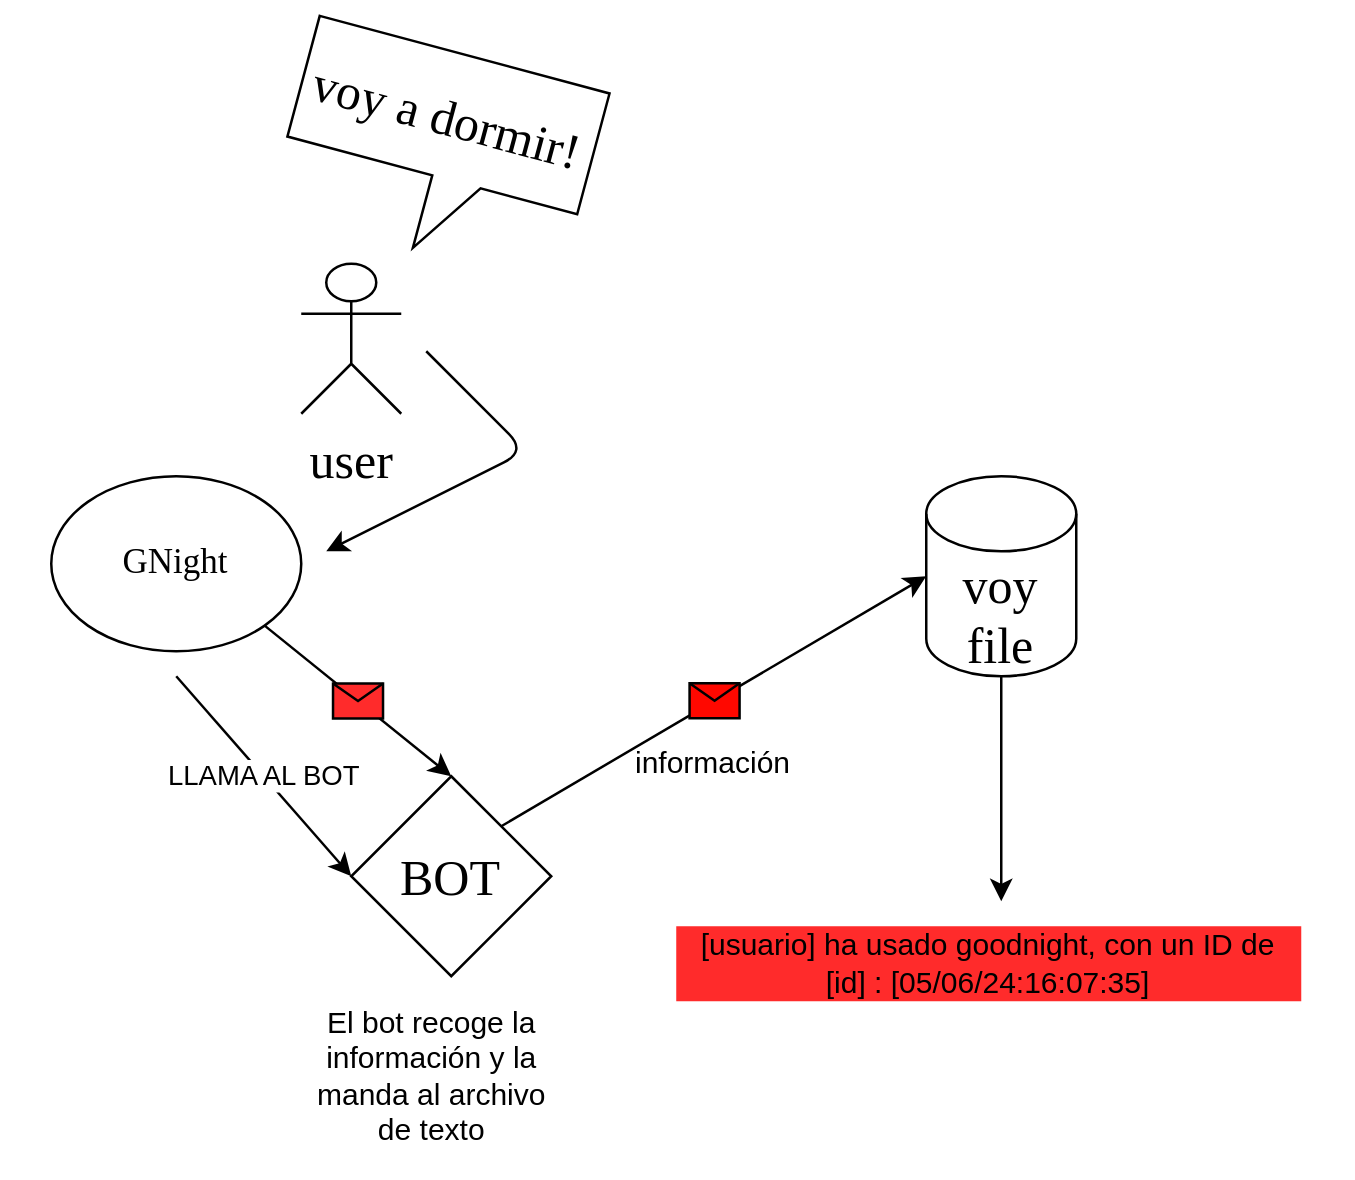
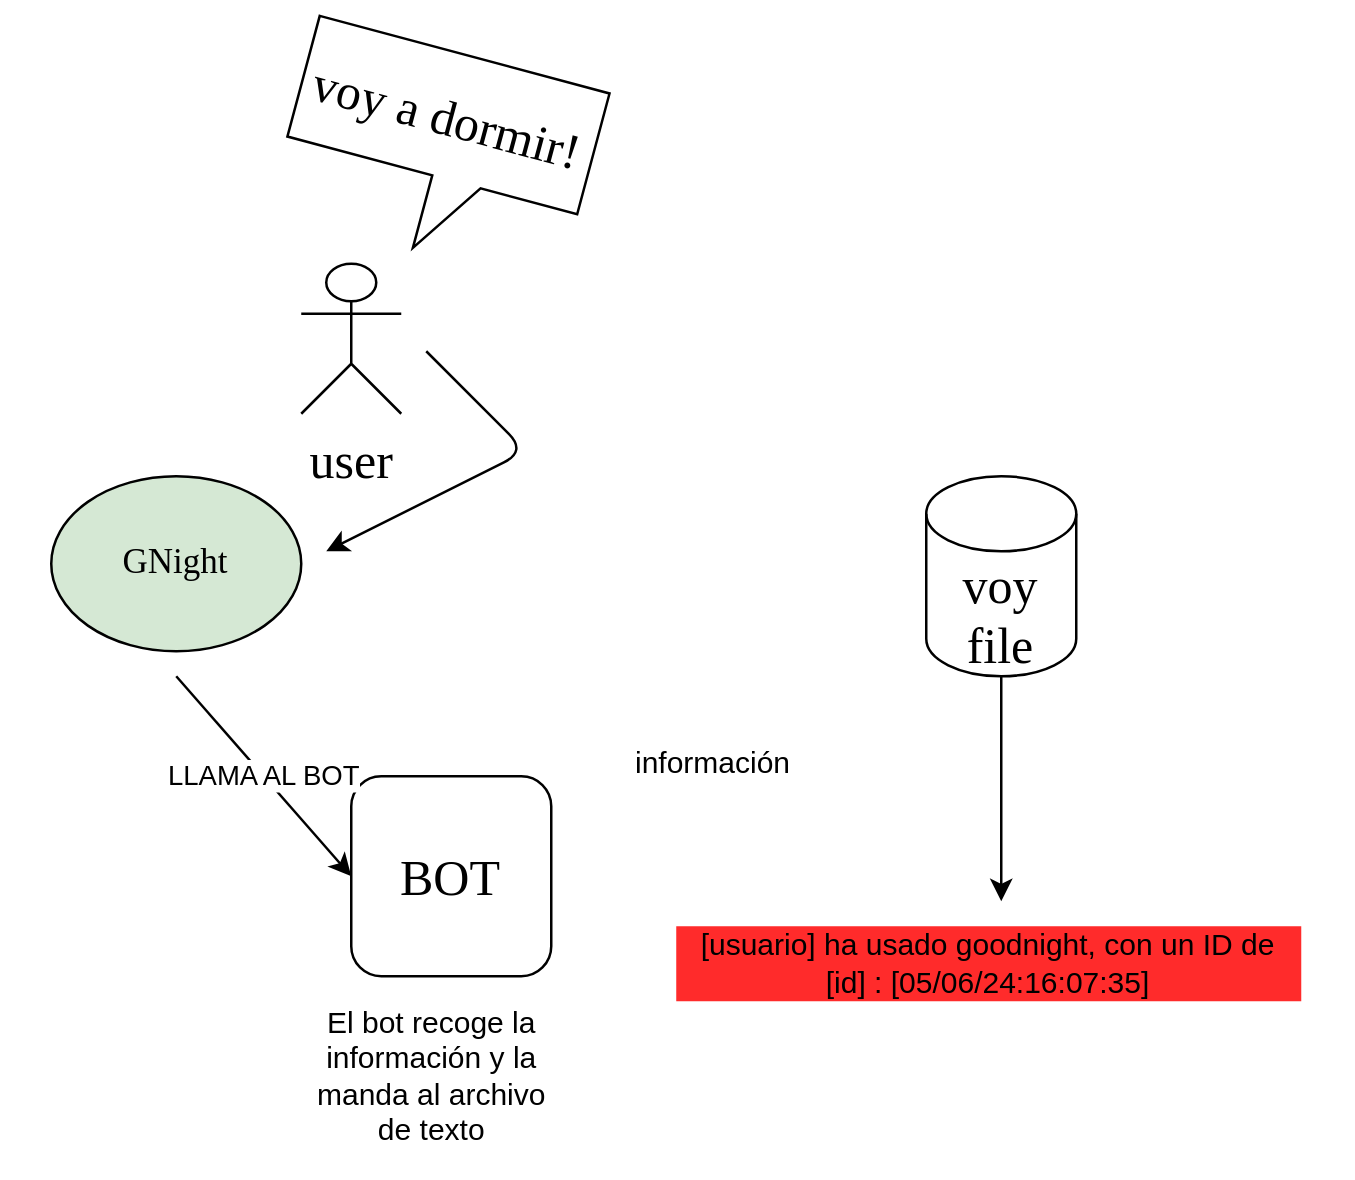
- <mxCell id="2" value="&lt;font face=&quot;Verdana&quot;&gt;&lt;span style=&quot;font-size: 14px;&quot;&gt;GNight&lt;/span&gt;&lt;br&gt;&lt;/font&gt;" style="ellipse;whiteSpace=wrap;html=1;" parent="1" vertex="1"><mxGeometry x="20" y="190" width="100" height="70" as="geometry" /></mxCell>
+ <mxCell id="2" value="&lt;font face=&quot;Verdana&quot;&gt;&lt;span style=&quot;font-size: 14px;&quot;&gt;GNight&lt;/span&gt;&lt;br&gt;&lt;/font&gt;" style="ellipse;whiteSpace=wrap;html=1;fillColor=#d5e8d4;" parent="1" vertex="1"><mxGeometry x="20" y="190" width="100" height="70" as="geometry" /></mxCell>
- <mxCell id="17" value="" style="endArrow=classic;html=1;exitX=1;exitY=1;exitDx=0;exitDy=0;entryX=0.5;entryY=0;entryDx=0;entryDy=0;" edge="1" parent="1" source="2" target="8"><mxGeometry relative="1" as="geometry"><mxPoint x="170" y="200" as="sourcePoint" /><mxPoint x="270" y="200" as="targetPoint" /></mxGeometry></mxCell>
- <mxCell id="18" value="" style="shape=message;html=1;outlineConnect=0;fillColor=#FF2B2B;" vertex="1" parent="17"><mxGeometry width="20" height="14" relative="1" as="geometry"><mxPoint x="-10" y="-7" as="offset" /></mxGeometry></mxCell>
- <mxCell id="10" value="" style="endArrow=classic;html=1;fontFamily=Verdana;fontSize=14;exitX=1;exitY=0;exitDx=0;exitDy=0;entryX=0;entryY=0;entryDx=0;entryDy=0;" parent="1" source="8" target="7" edge="1"><mxGeometry relative="1" as="geometry"><mxPoint x="250" y="140" as="sourcePoint" /><mxPoint x="350" y="140" as="targetPoint" /></mxGeometry></mxCell>
- <mxCell id="11" value="" style="shape=message;html=1;outlineConnect=0;fontFamily=Verdana;fontSize=14;fillColor=#FF0800;fontColor=#ffffff;strokeColor=default;" parent="10" vertex="1"><mxGeometry width="20" height="14" relative="1" as="geometry"><mxPoint x="-10" y="-7" as="offset" /></mxGeometry></mxCell>
- <mxCell id="8" value="BOT" style="rhombus;whiteSpace=wrap;html=1;fontFamily=Verdana;fontSize=20;" parent="1" vertex="1"><mxGeometry x="140" y="310" width="80" height="80" as="geometry" /></mxCell>
+ <mxCell id="8" value="BOT" style="whiteSpace=wrap;html=1;fontFamily=Verdana;fontSize=20;rounded=1;" parent="1" vertex="1"><mxGeometry x="140" y="310" width="80" height="80" as="geometry" /></mxCell>
